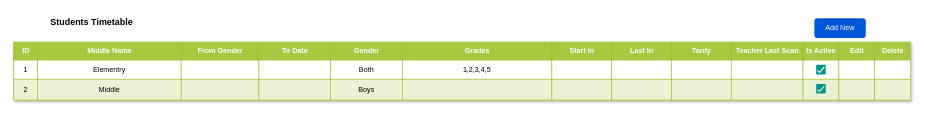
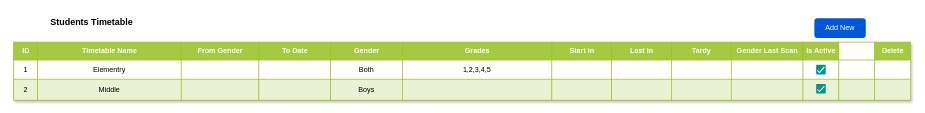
- <mxCell id="5" value="Middle Name" style="connectable=0;recursiveResize=0;strokeColor=inherit;fillColor=#A7C942;align=center;fontStyle=1;fontColor=#FFFFFF;html=1;" vertex="1" parent="3"><mxGeometry x="40" width="240" height="30" as="geometry"><mxRectangle width="240" height="30" as="alternateBounds" /></mxGeometry></mxCell>
+ <mxCell id="5" value="Timetable Name" style="connectable=0;recursiveResize=0;strokeColor=inherit;fillColor=#A7C942;align=center;fontStyle=1;fontColor=#FFFFFF;html=1;" vertex="1" parent="3"><mxGeometry x="40" width="240" height="30" as="geometry"><mxRectangle width="240" height="30" as="alternateBounds" /></mxGeometry></mxCell>
- <mxCell id="13" value="Teacher Last Scan" style="connectable=0;recursiveResize=0;strokeColor=inherit;fillColor=#A7C942;align=center;fontStyle=1;fontColor=#FFFFFF;html=1;" vertex="1" parent="3"><mxGeometry x="1200" width="120" height="30" as="geometry"><mxRectangle width="120" height="30" as="alternateBounds" /></mxGeometry></mxCell>
+ <mxCell id="13" value="Gender Last Scan" style="connectable=0;recursiveResize=0;strokeColor=inherit;fillColor=#A7C942;align=center;fontStyle=1;fontColor=#FFFFFF;html=1;" vertex="1" parent="3"><mxGeometry x="1200" width="120" height="30" as="geometry"><mxRectangle width="120" height="30" as="alternateBounds" /></mxGeometry></mxCell>
- <mxCell id="15" value="Edit" style="connectable=0;recursiveResize=0;strokeColor=inherit;fillColor=#A7C942;align=center;fontStyle=1;fontColor=#FFFFFF;html=1;" vertex="1" parent="3"><mxGeometry x="1380" width="60" height="30" as="geometry"><mxRectangle width="60" height="30" as="alternateBounds" /></mxGeometry></mxCell>
+ <mxCell id="15" value="Edit" style="connectable=0;recursiveResize=0;strokeColor=inherit;fillColor=#ffffff;align=center;fontStyle=1;fontColor=#FFFFFF;html=1;" vertex="1" parent="3"><mxGeometry x="1380" width="60" height="30" as="geometry"><mxRectangle width="60" height="30" as="alternateBounds" /></mxGeometry></mxCell>
